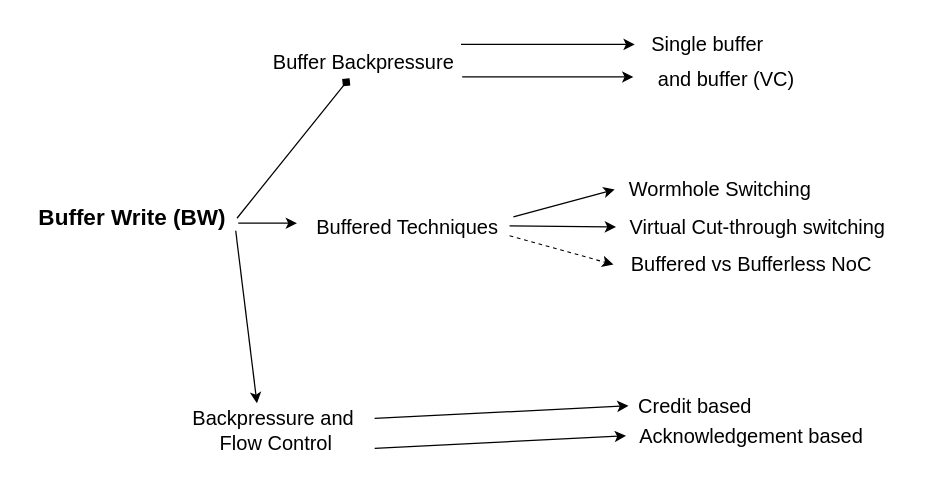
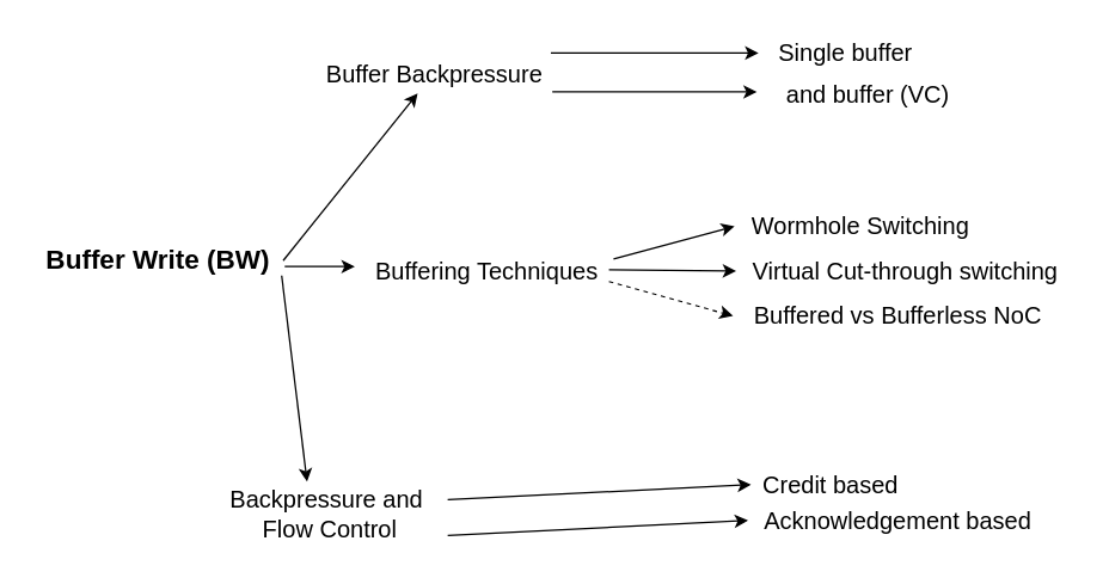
- <mxCell id="3" value="" style="endArrow=diamond;html=1;rounded=0;exitX=0.994;exitY=0.5;exitDx=0;exitDy=0;exitPerimeter=0;entryX=0.431;entryY=0.933;entryDx=0;entryDy=0;entryPerimeter=0;" edge="1" parent="1" source="2" target="4"><mxGeometry width="50" height="50" relative="1" as="geometry"><mxPoint x="260" y="64" as="sourcePoint" /><mxPoint x="320" y="54" as="targetPoint" /></mxGeometry></mxCell>
+ <mxCell id="3" value="" style="endArrow=classic;html=1;rounded=0;exitX=0.994;exitY=0.5;exitDx=0;exitDy=0;exitPerimeter=0;entryX=0.431;entryY=0.933;entryDx=0;entryDy=0;entryPerimeter=0;" edge="1" parent="1" source="2" target="4"><mxGeometry width="50" height="50" relative="1" as="geometry"><mxPoint x="260" y="64" as="sourcePoint" /><mxPoint x="320" y="54" as="targetPoint" /></mxGeometry></mxCell>
- <mxCell id="9" value="&lt;font style=&quot;font-size: 16px;&quot;&gt;Buffered Techniques&lt;/font&gt;" style="text;html=1;align=center;verticalAlign=middle;resizable=0;points=[];autosize=1;strokeColor=none;fillColor=none;" vertex="1" parent="1"><mxGeometry x="240" y="166" width="170" height="30" as="geometry" /></mxCell>
+ <mxCell id="9" value="&lt;font style=&quot;font-size: 16px;&quot;&gt;Buffering Techniques&lt;/font&gt;" style="text;html=1;align=center;verticalAlign=middle;resizable=0;points=[];autosize=1;strokeColor=none;fillColor=none;" vertex="1" parent="1"><mxGeometry x="240" y="166" width="170" height="30" as="geometry" /></mxCell>
